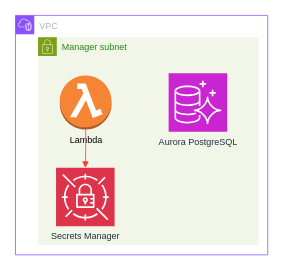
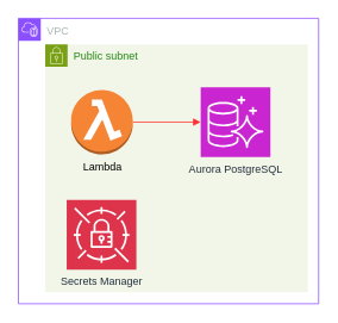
- <mxCell id="3" value="Manager subnet" style="points=[[0,0],[0.25,0],[0.5,0],[0.75,0],[1,0],[1,0.25],[1,0.5],[1,0.75],[1,1],[0.75,1],[0.5,1],[0.25,1],[0,1],[0,0.75],[0,0.5],[0,0.25]];outlineConnect=0;gradientColor=none;html=1;whiteSpace=wrap;fontSize=12;fontStyle=0;container=1;pointerEvents=0;collapsible=0;recursiveResize=0;shape=mxgraph.aws4.group;grIcon=mxgraph.aws4.group_security_group;grStroke=0;strokeColor=#7AA116;fillColor=#F2F6E8;verticalAlign=top;align=left;spacingLeft=30;fontColor=#248814;dashed=0;" parent="2" vertex="1"><mxGeometry x="30" y="29" width="294" height="277" as="geometry" /></mxCell>
+ <mxCell id="3" value="Public subnet" style="points=[[0,0],[0.25,0],[0.5,0],[0.75,0],[1,0],[1,0.25],[1,0.5],[1,0.75],[1,1],[0.75,1],[0.5,1],[0.25,1],[0,1],[0,0.75],[0,0.5],[0,0.25]];outlineConnect=0;gradientColor=none;html=1;whiteSpace=wrap;fontSize=12;fontStyle=0;container=1;pointerEvents=0;collapsible=0;recursiveResize=0;shape=mxgraph.aws4.group;grIcon=mxgraph.aws4.group_security_group;grStroke=0;strokeColor=#7AA116;fillColor=#F2F6E8;verticalAlign=top;align=left;spacingLeft=30;fontColor=#248814;dashed=0;" parent="2" vertex="1"><mxGeometry x="30" y="29" width="294" height="277" as="geometry" /></mxCell>
+ <mxCell id="5" value="" style="edgeStyle=orthogonalEdgeStyle;html=1;endArrow=block;elbow=vertical;startArrow=none;endFill=1;strokeColor=#FF3333;rounded=0;entryX=0;entryY=0.5;entryDx=0;entryDy=0;entryPerimeter=0;" parent="3" source="4" target="6" edge="1"><mxGeometry width="100" relative="1" as="geometry"><mxPoint x="-58" y="265" as="sourcePoint" /><mxPoint x="39" y="265" as="targetPoint" /></mxGeometry></mxCell>
- <mxCell id="8" value="" style="edgeStyle=orthogonalEdgeStyle;html=1;endArrow=block;elbow=vertical;startArrow=none;endFill=1;strokeColor=#FF3333;rounded=0;" parent="1" source="4" target="7" edge="1"><mxGeometry width="100" relative="1" as="geometry"><mxPoint x="-5" y="146" as="sourcePoint" /><mxPoint x="89" y="146" as="targetPoint" /></mxGeometry></mxCell>
